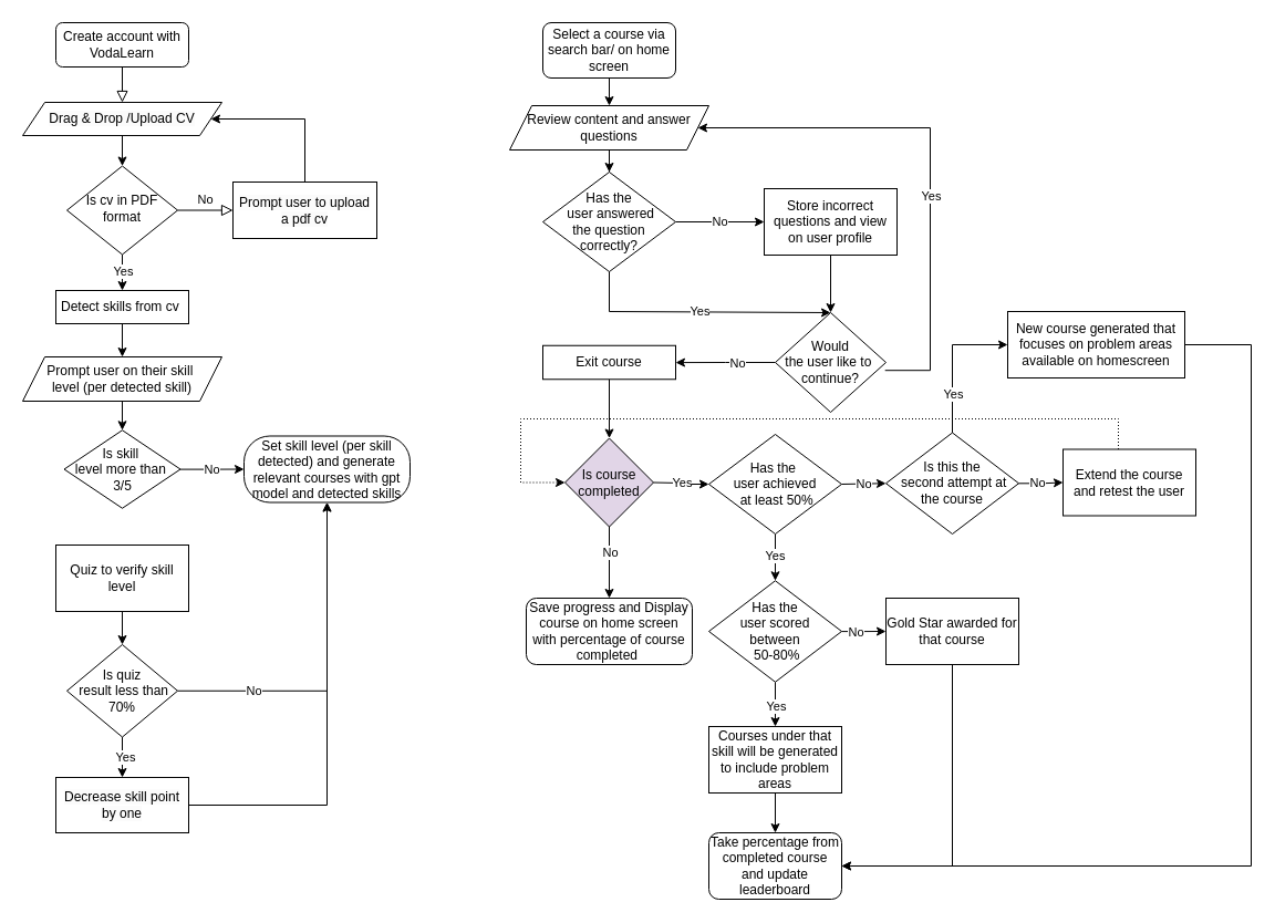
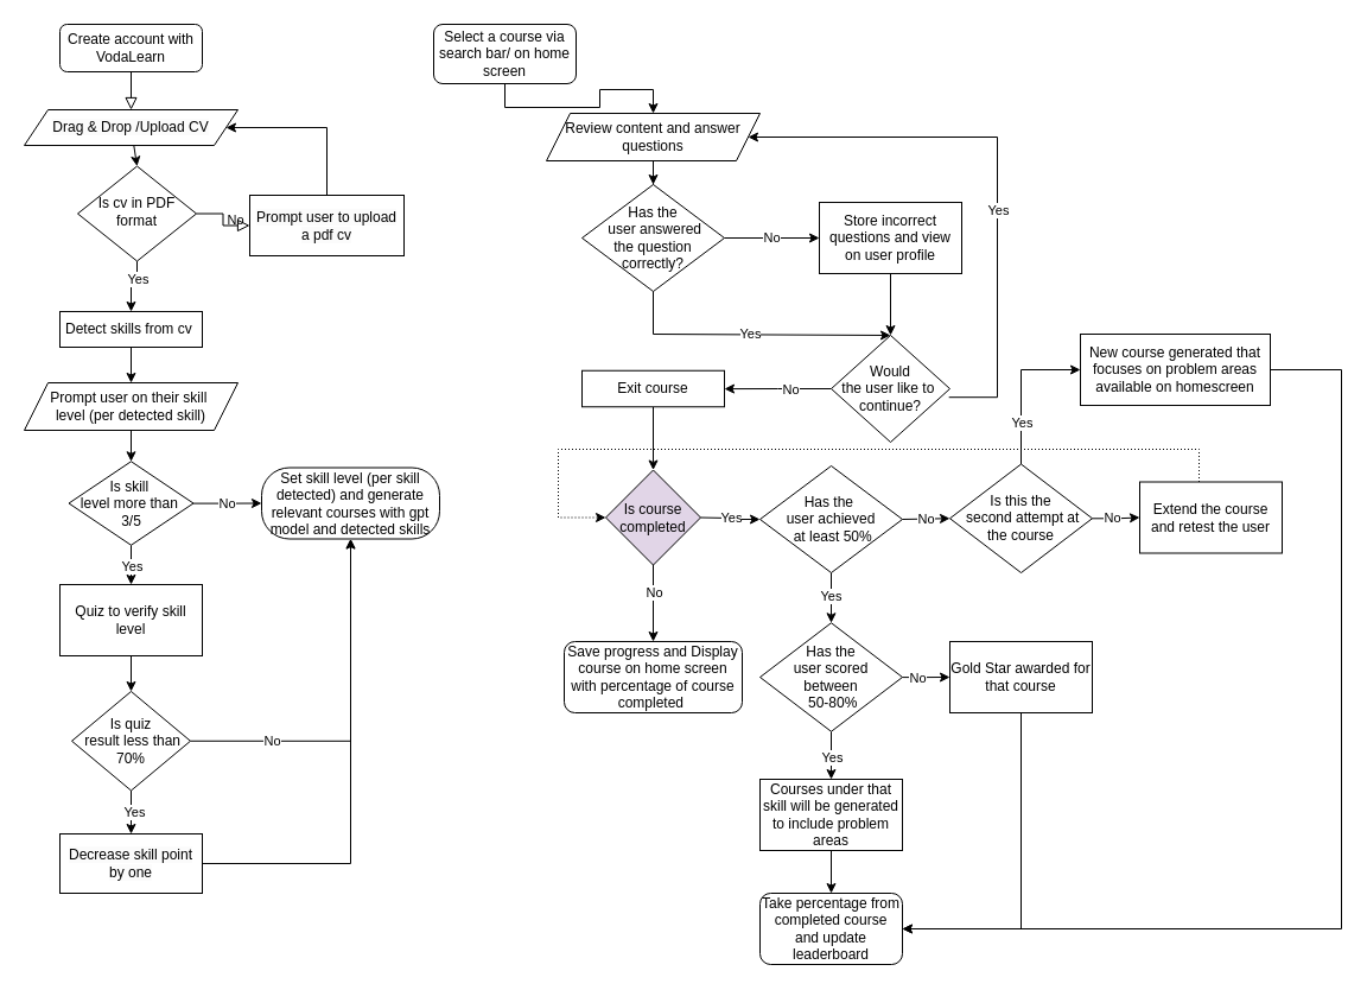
- <mxCell id="26" value="Select a course via search bar/ on home screen" style="rounded=1;whiteSpace=wrap;html=1;" vertex="1" parent="1"><mxGeometry x="490" y="20" width="120" height="50" as="geometry" /></mxCell>
+ <mxCell id="26" value="Select a course via search bar/ on home screen" style="rounded=1;whiteSpace=wrap;html=1;" vertex="1" parent="1"><mxGeometry x="365" y="20" width="120" height="50" as="geometry" /></mxCell>
- <mxCell id="8" value="Is cv in PDF format" style="rhombus;whiteSpace=wrap;html=1;shadow=0;fontFamily=Helvetica;fontSize=12;align=center;strokeWidth=1;spacing=6;spacingTop=-4;" parent="1" vertex="1"><mxGeometry x="60" y="149.5" width="100" height="80" as="geometry" /></mxCell>
+ <mxCell id="8" value="Is cv in PDF format" style="rhombus;whiteSpace=wrap;html=1;shadow=0;fontFamily=Helvetica;fontSize=12;align=center;strokeWidth=1;spacing=6;spacingTop=-4;" parent="1" vertex="1"><mxGeometry x="65" y="139.5" width="100" height="80" as="geometry" /></mxCell>
+ <mxCell id="12" value="" style="edgeStyle=orthogonalEdgeStyle;rounded=0;orthogonalLoop=1;jettySize=auto;html=1;" edge="1" parent="1" source="15" target="17"><mxGeometry relative="1" as="geometry" /></mxCell>
+ <mxCell id="13" value="Yes" style="edgeLabel;html=1;align=center;verticalAlign=middle;resizable=0;points=[];" vertex="1" connectable="0" parent="12"><mxGeometry x="-0.075" relative="1" as="geometry"><mxPoint as="offset" /></mxGeometry></mxCell>
